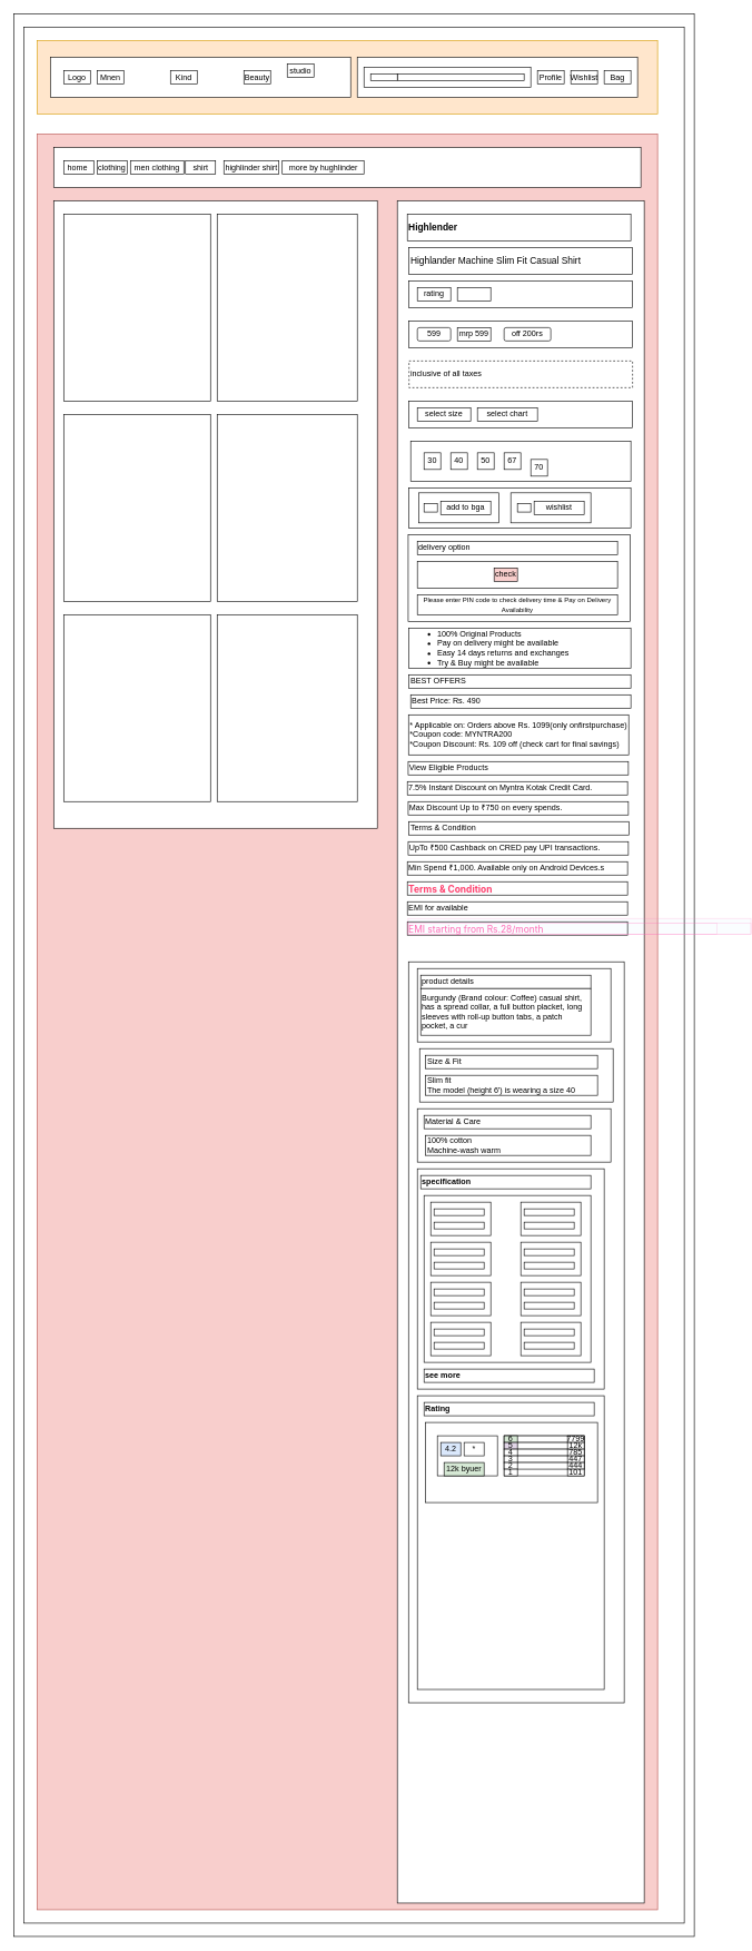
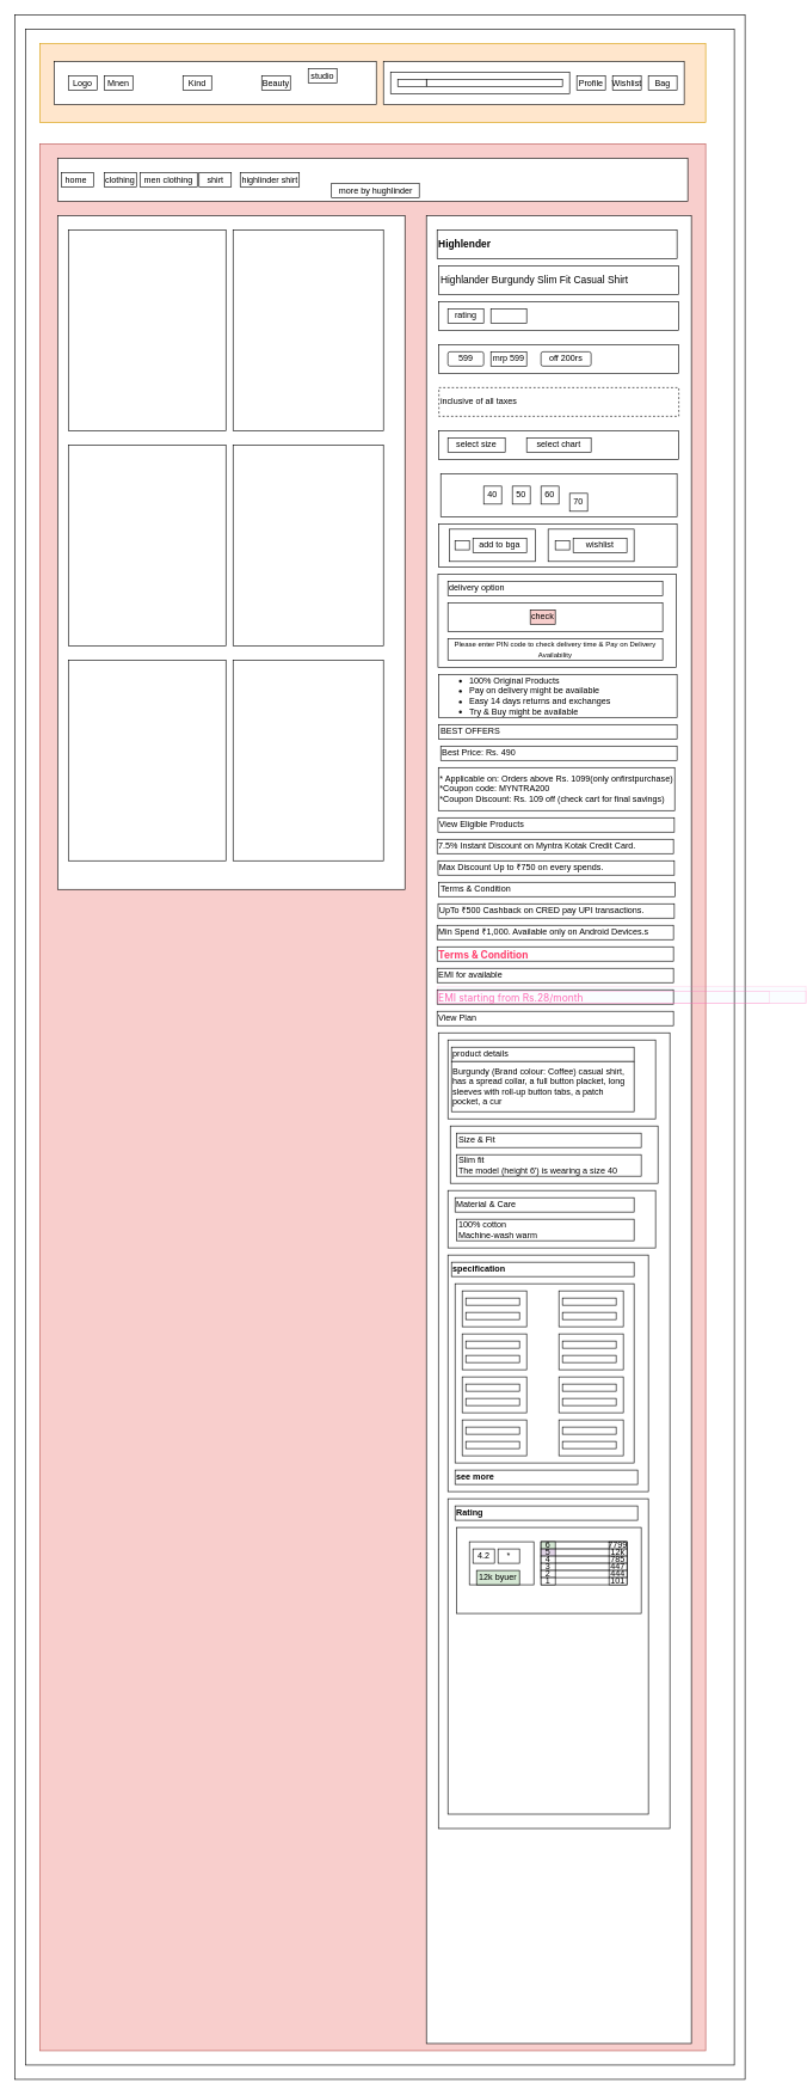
- <mxCell id="20" value="home&amp;nbsp;" style="rounded=0;whiteSpace=wrap;html=1;" parent="1" vertex="1"><mxGeometry x="95" y="240" width="45" height="20" as="geometry" /></mxCell>
+ <mxCell id="20" value="home&amp;nbsp;" style="rounded=0;whiteSpace=wrap;html=1;" parent="1" vertex="1"><mxGeometry x="85" y="240" width="45" height="20" as="geometry" /></mxCell>
- <mxCell id="25" value="more by hughlinder" style="rounded=0;whiteSpace=wrap;html=1;" parent="1" vertex="1"><mxGeometry x="422.5" y="240" width="122.5" height="20" as="geometry" /></mxCell>
+ <mxCell id="25" value="more by hughlinder" style="rounded=0;whiteSpace=wrap;html=1;" parent="1" vertex="1"><mxGeometry x="462.5" y="255" width="122.5" height="20" as="geometry" /></mxCell>
- <mxCell id="35" value="&lt;font style=&quot;font-size: 14px;&quot;&gt;Highlander Machine Slim Fit Casual Shirt&lt;/font&gt;" style="rounded=0;whiteSpace=wrap;html=1;align=left;" parent="1" vertex="1"><mxGeometry x="612.5" y="370" width="335" height="40" as="geometry" /></mxCell>
+ <mxCell id="35" value="&lt;font style=&quot;font-size: 14px;&quot;&gt;Highlander Burgundy Slim Fit Casual Shirt&lt;/font&gt;" style="rounded=0;whiteSpace=wrap;html=1;align=left;" parent="1" vertex="1"><mxGeometry x="612.5" y="370" width="335" height="40" as="geometry" /></mxCell>
- <mxCell id="46" value="select chart" style="rounded=0;whiteSpace=wrap;html=1;" parent="1" vertex="1"><mxGeometry x="715" y="610" width="90" height="20" as="geometry" /></mxCell>
+ <mxCell id="46" value="select chart" style="rounded=0;whiteSpace=wrap;html=1;" parent="1" vertex="1"><mxGeometry x="735" y="610" width="90" height="20" as="geometry" /></mxCell>
- <mxCell id="48" value="30" style="rounded=0;whiteSpace=wrap;html=1;" parent="1" vertex="1"><mxGeometry x="635" y="677.5" width="25" height="25" as="geometry" /></mxCell>
- <mxCell id="51" value="67" style="rounded=0;whiteSpace=wrap;html=1;" parent="1" vertex="1"><mxGeometry x="755" y="677.5" width="25" height="25" as="geometry" /></mxCell>
+ <mxCell id="51" value="60" style="rounded=0;whiteSpace=wrap;html=1;" parent="1" vertex="1"><mxGeometry x="755" y="677.5" width="25" height="25" as="geometry" /></mxCell>
+ <mxCell id="78" value="View Plan" style="rounded=0;whiteSpace=wrap;html=1;align=left;" vertex="1" parent="1"><mxGeometry x="610" y="1410" width="330" height="20" as="geometry" /></mxCell>
- <mxCell id="122" value="4.2" style="rounded=0;whiteSpace=wrap;html=1;fillColor=#dae8fc;" vertex="1" parent="1"><mxGeometry x="660" y="2160" width="30" height="20" as="geometry" /></mxCell>
+ <mxCell id="122" value="4.2" style="rounded=0;whiteSpace=wrap;html=1;" vertex="1" parent="1"><mxGeometry x="660" y="2160" width="30" height="20" as="geometry" /></mxCell>
